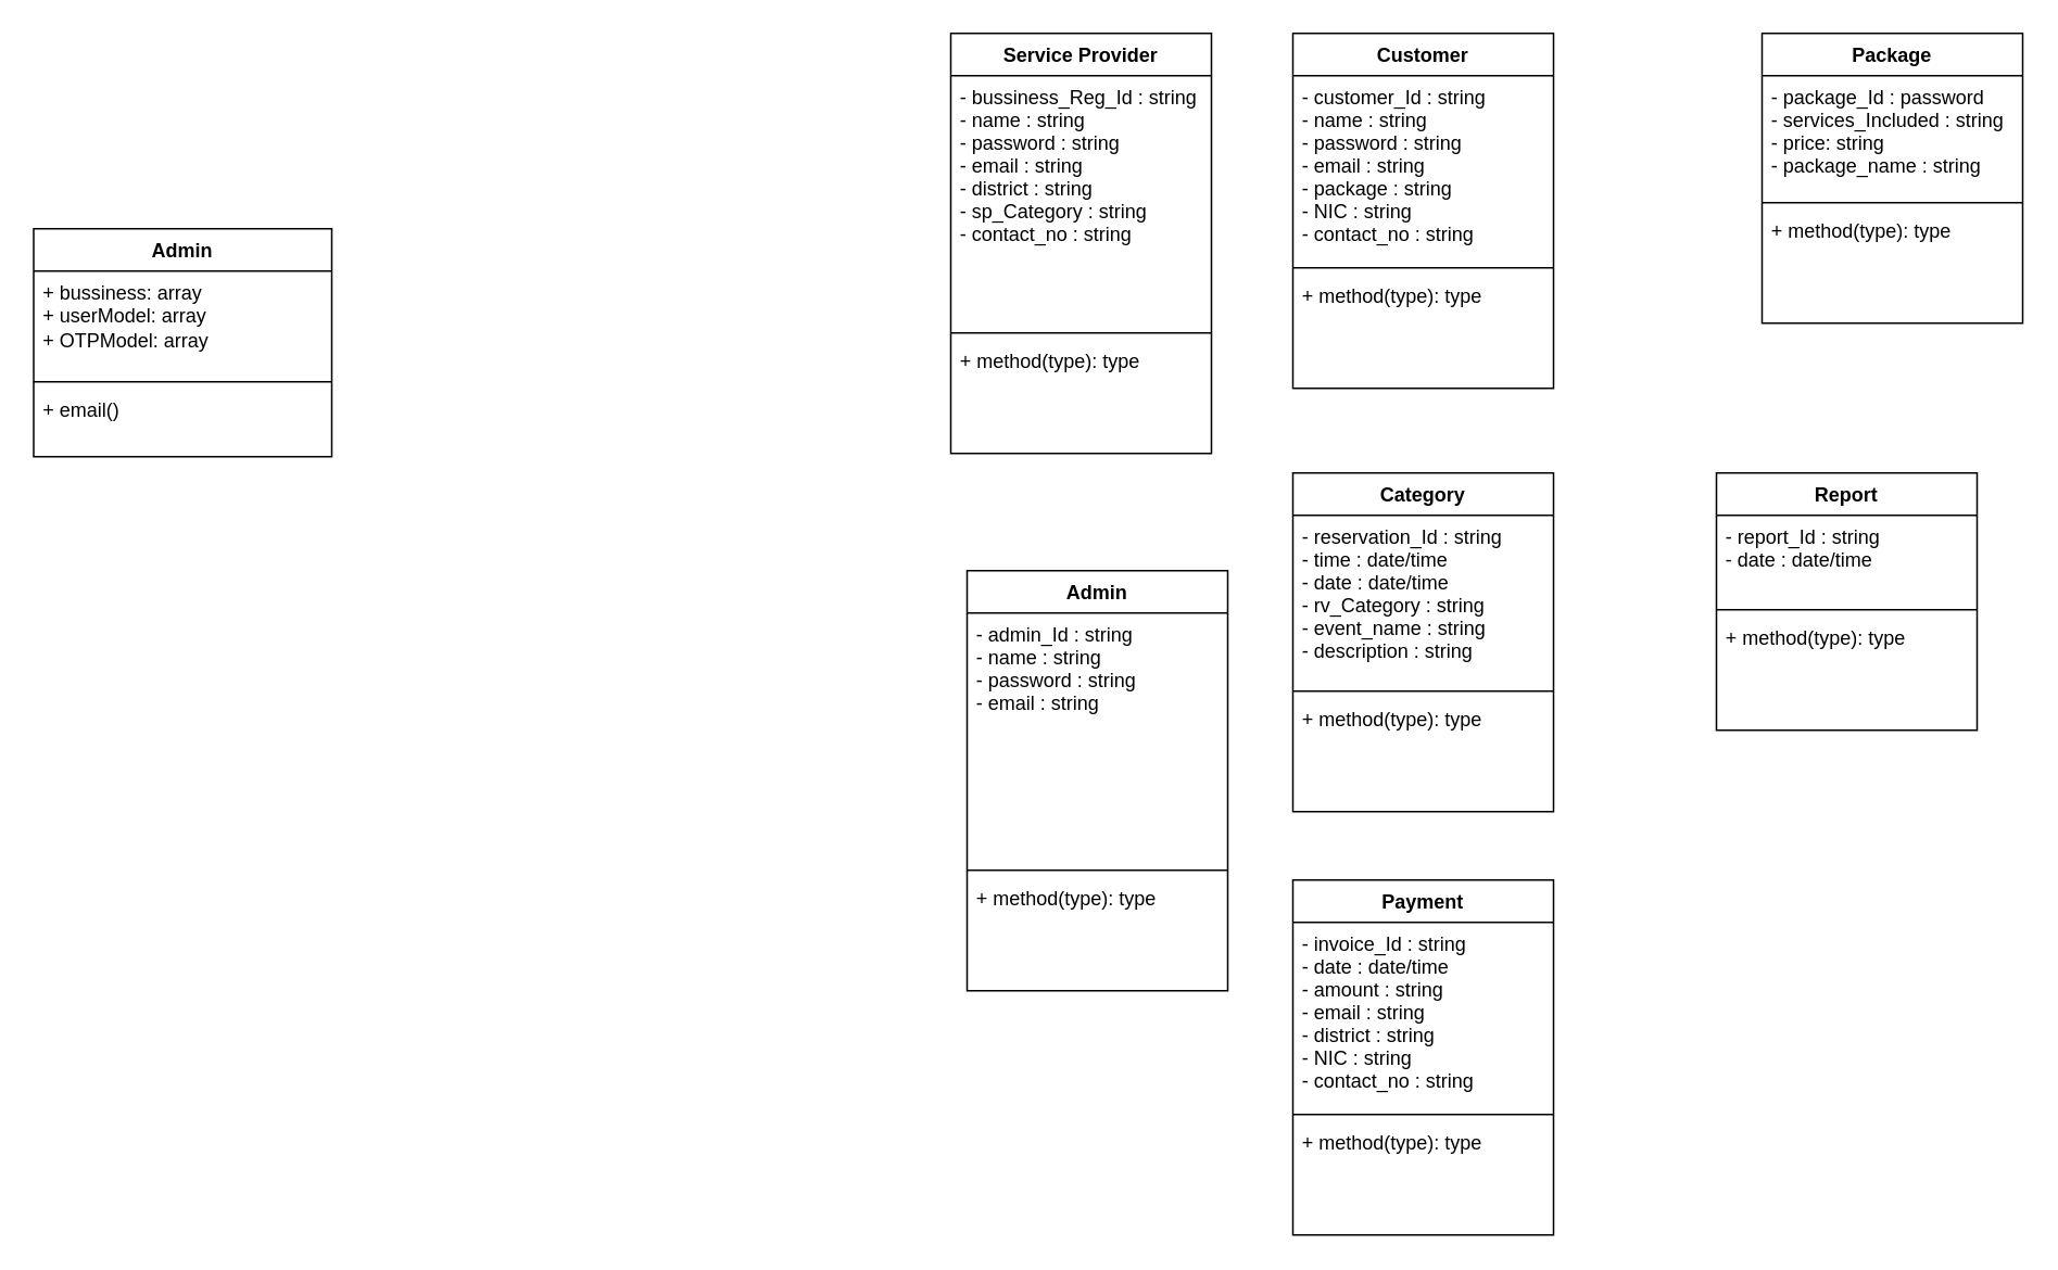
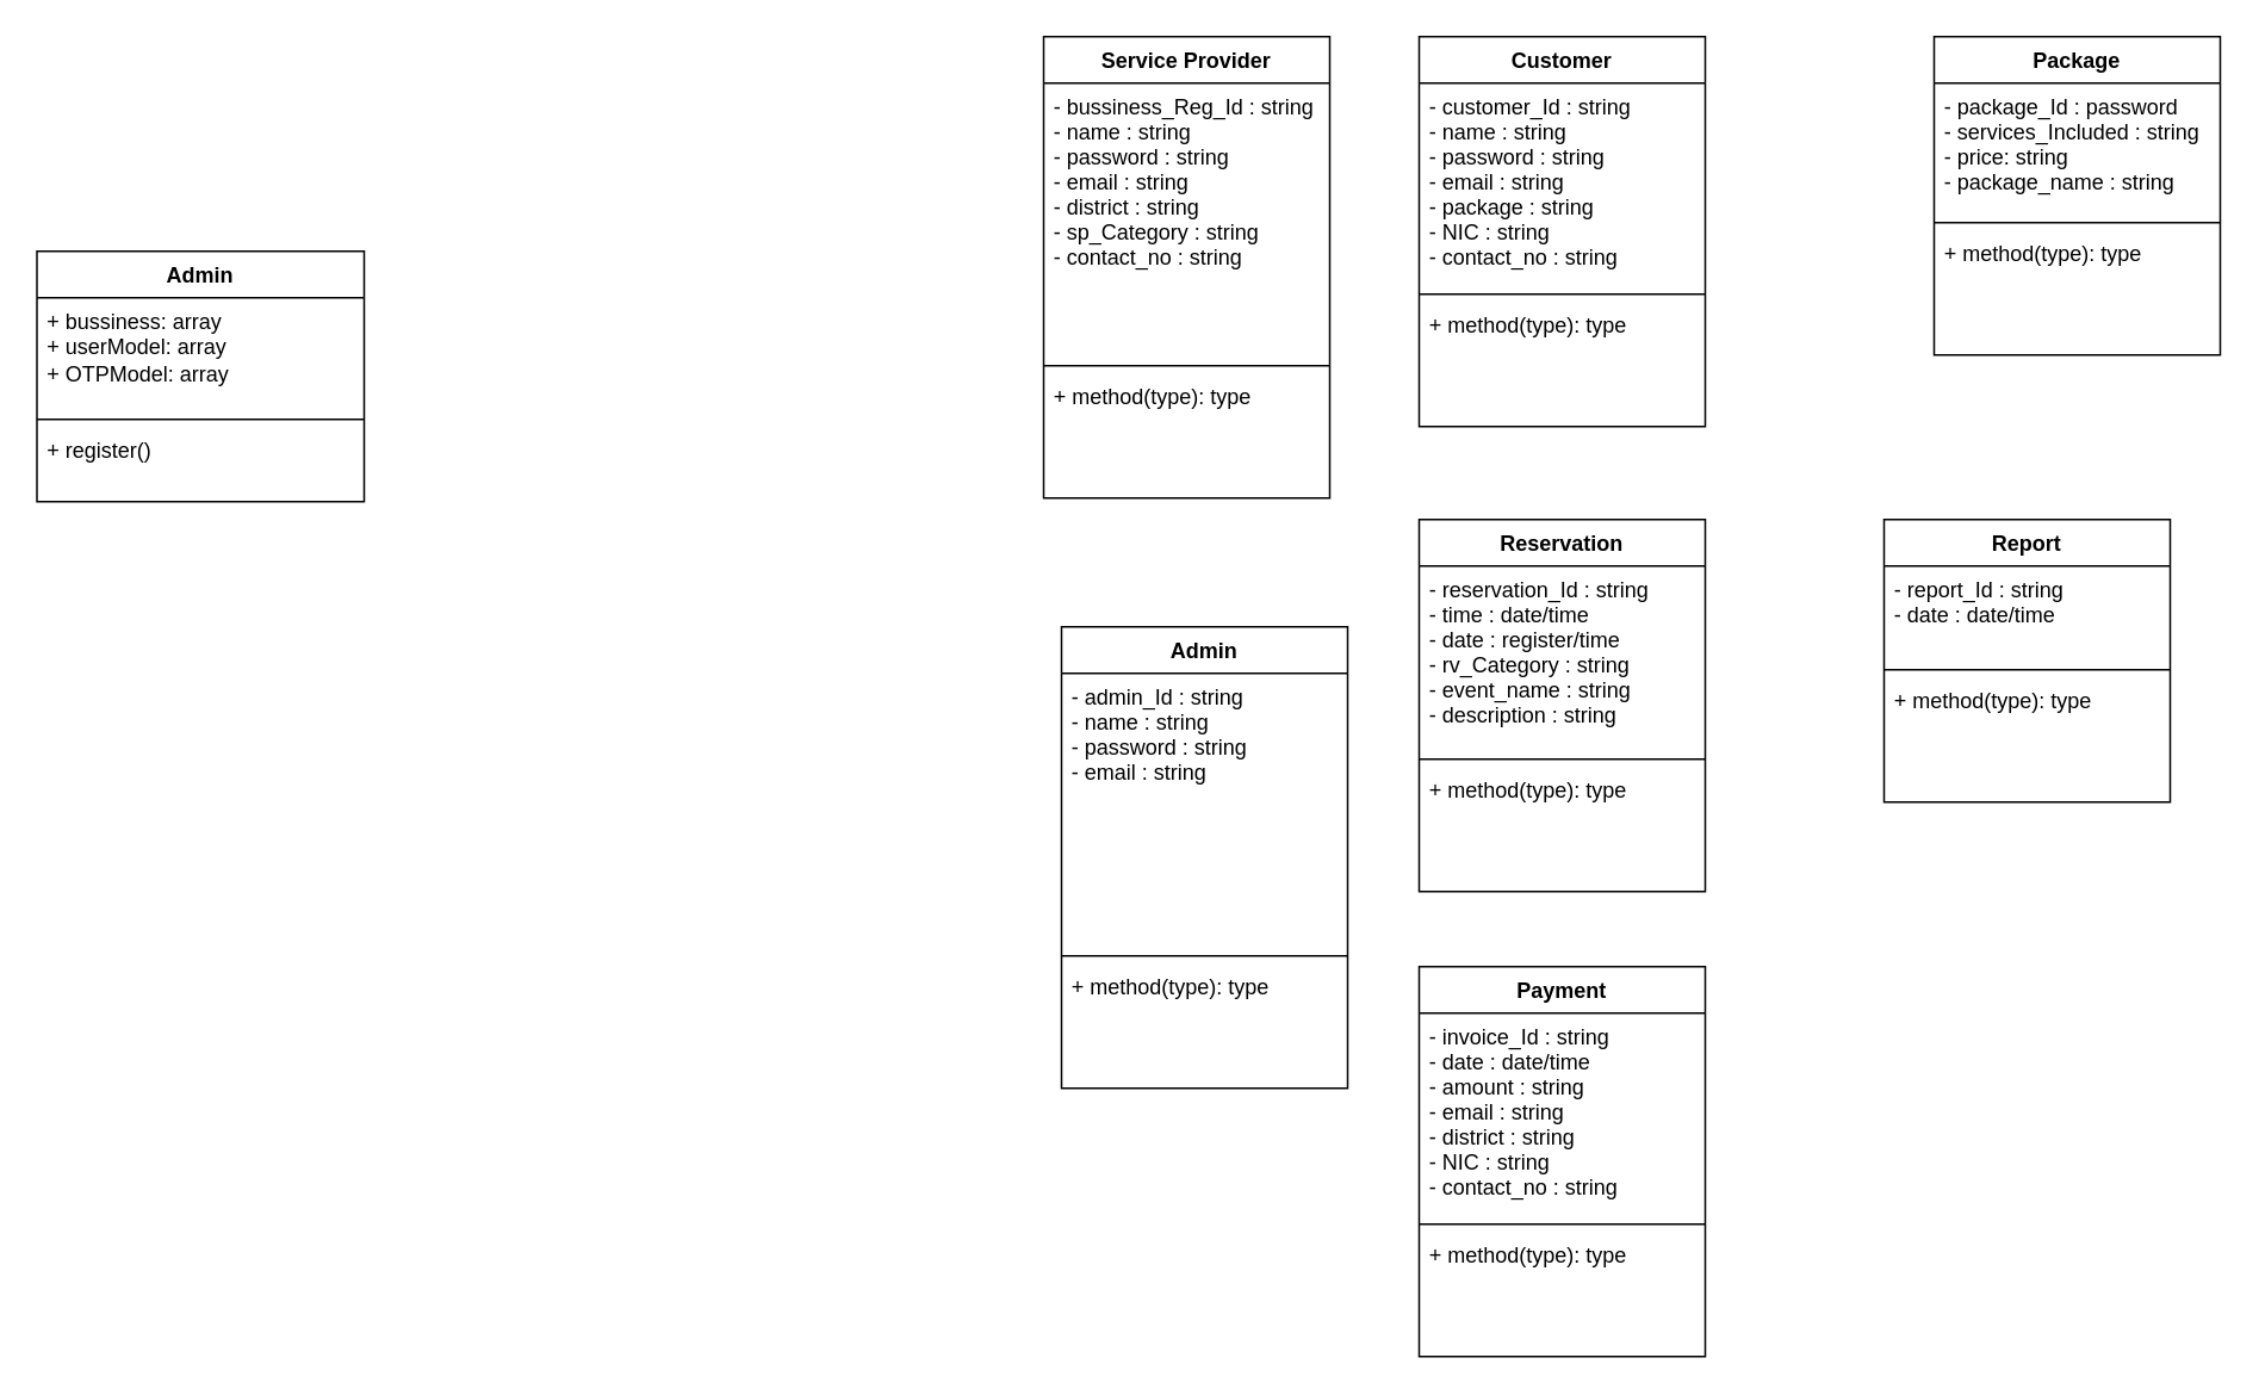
- <mxCell id="34" value="+ email()" style="text;strokeColor=none;fillColor=none;align=left;verticalAlign=top;spacingLeft=4;spacingRight=4;overflow=hidden;rotatable=0;points=[[0,0.5],[1,0.5]];portConstraint=eastwest;whiteSpace=wrap;html=1;" parent="31" vertex="1"><mxGeometry y="98" width="183" height="42" as="geometry" /></mxCell>
+ <mxCell id="34" value="+ register()" style="text;strokeColor=none;fillColor=none;align=left;verticalAlign=top;spacingLeft=4;spacingRight=4;overflow=hidden;rotatable=0;points=[[0,0.5],[1,0.5]];portConstraint=eastwest;whiteSpace=wrap;html=1;" parent="31" vertex="1"><mxGeometry y="98" width="183" height="42" as="geometry" /></mxCell>
- <mxCell id="10" value="Category" style="swimlane;fontStyle=1;align=center;verticalAlign=top;childLayout=stackLayout;horizontal=1;startSize=26;horizontalStack=0;resizeParent=1;resizeParentMax=0;resizeLast=0;collapsible=1;marginBottom=0;" parent="1" vertex="1"><mxGeometry x="793" y="290" width="160" height="208" as="geometry" /></mxCell>
+ <mxCell id="10" value="Reservation" style="swimlane;fontStyle=1;align=center;verticalAlign=top;childLayout=stackLayout;horizontal=1;startSize=26;horizontalStack=0;resizeParent=1;resizeParentMax=0;resizeLast=0;collapsible=1;marginBottom=0;" parent="1" vertex="1"><mxGeometry x="793" y="290" width="160" height="208" as="geometry" /></mxCell>
- <mxCell id="11" value="- reservation_Id : string&#10;- time : date/time&#10;- date : date/time&#10;- rv_Category : string&#10;- event_name : string&#10;- description : string&#10;" style="text;strokeColor=none;fillColor=none;align=left;verticalAlign=top;spacingLeft=4;spacingRight=4;overflow=hidden;rotatable=0;points=[[0,0.5],[1,0.5]];portConstraint=eastwest;" parent="10" vertex="1"><mxGeometry y="26" width="160" height="104" as="geometry" /></mxCell>
+ <mxCell id="11" value="- reservation_Id : string&#10;- time : date/time&#10;- date : register/time&#10;- rv_Category : string&#10;- event_name : string&#10;- description : string&#10;" style="text;strokeColor=none;fillColor=none;align=left;verticalAlign=top;spacingLeft=4;spacingRight=4;overflow=hidden;rotatable=0;points=[[0,0.5],[1,0.5]];portConstraint=eastwest;" parent="10" vertex="1"><mxGeometry y="26" width="160" height="104" as="geometry" /></mxCell>
